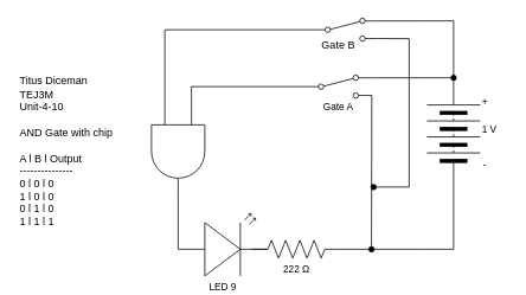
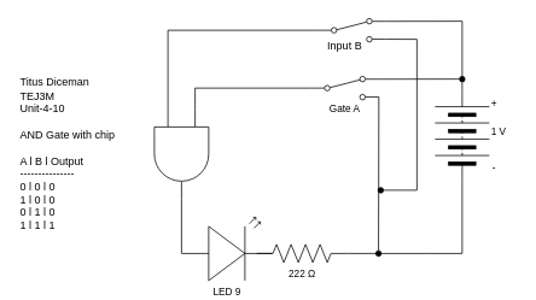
- <mxCell id="21" value="Gate B" style="text;html=1;align=center;verticalAlign=middle;resizable=0;points=[];autosize=1;strokeColor=none;fillColor=none;" vertex="1" parent="1"><mxGeometry x="350" y="35" width="60" height="30" as="geometry" /></mxCell>
+ <mxCell id="21" value="Input B" style="text;html=1;align=center;verticalAlign=middle;resizable=0;points=[];autosize=1;strokeColor=none;fillColor=none;" vertex="1" parent="1"><mxGeometry x="350" y="35" width="60" height="30" as="geometry" /></mxCell>
